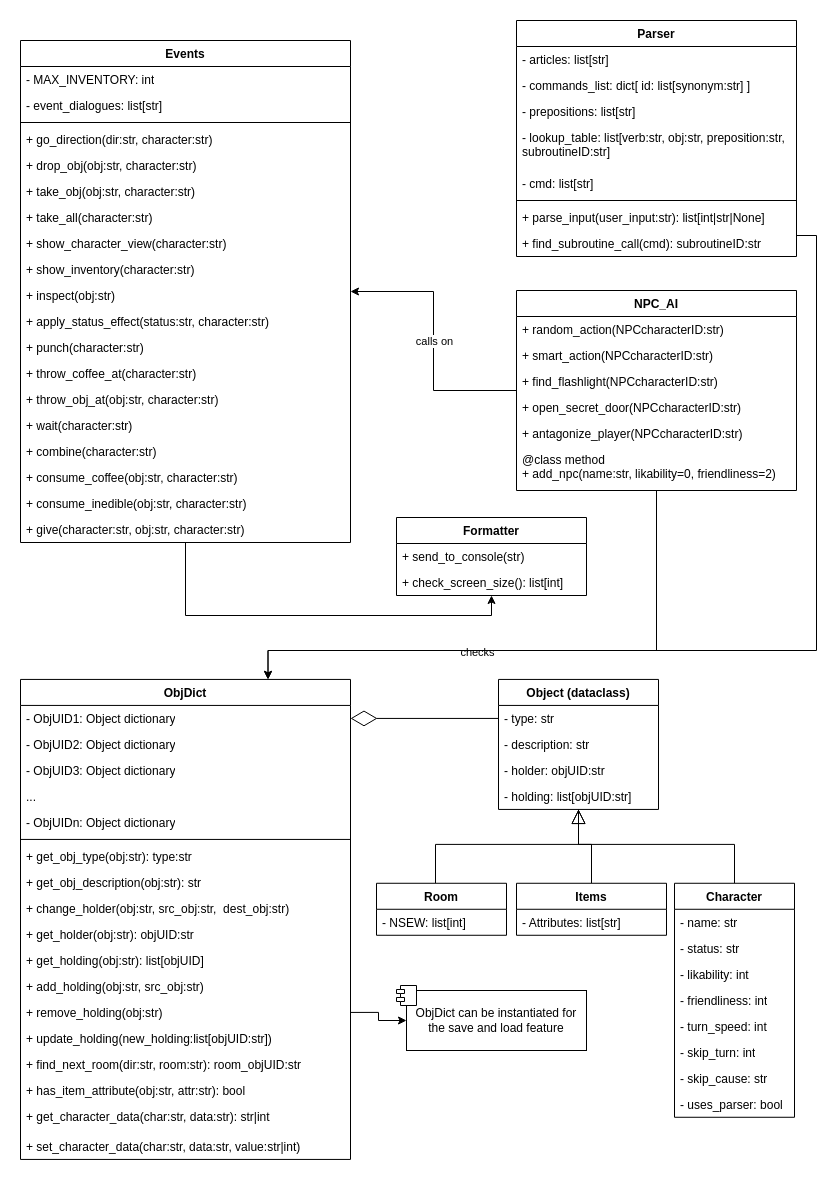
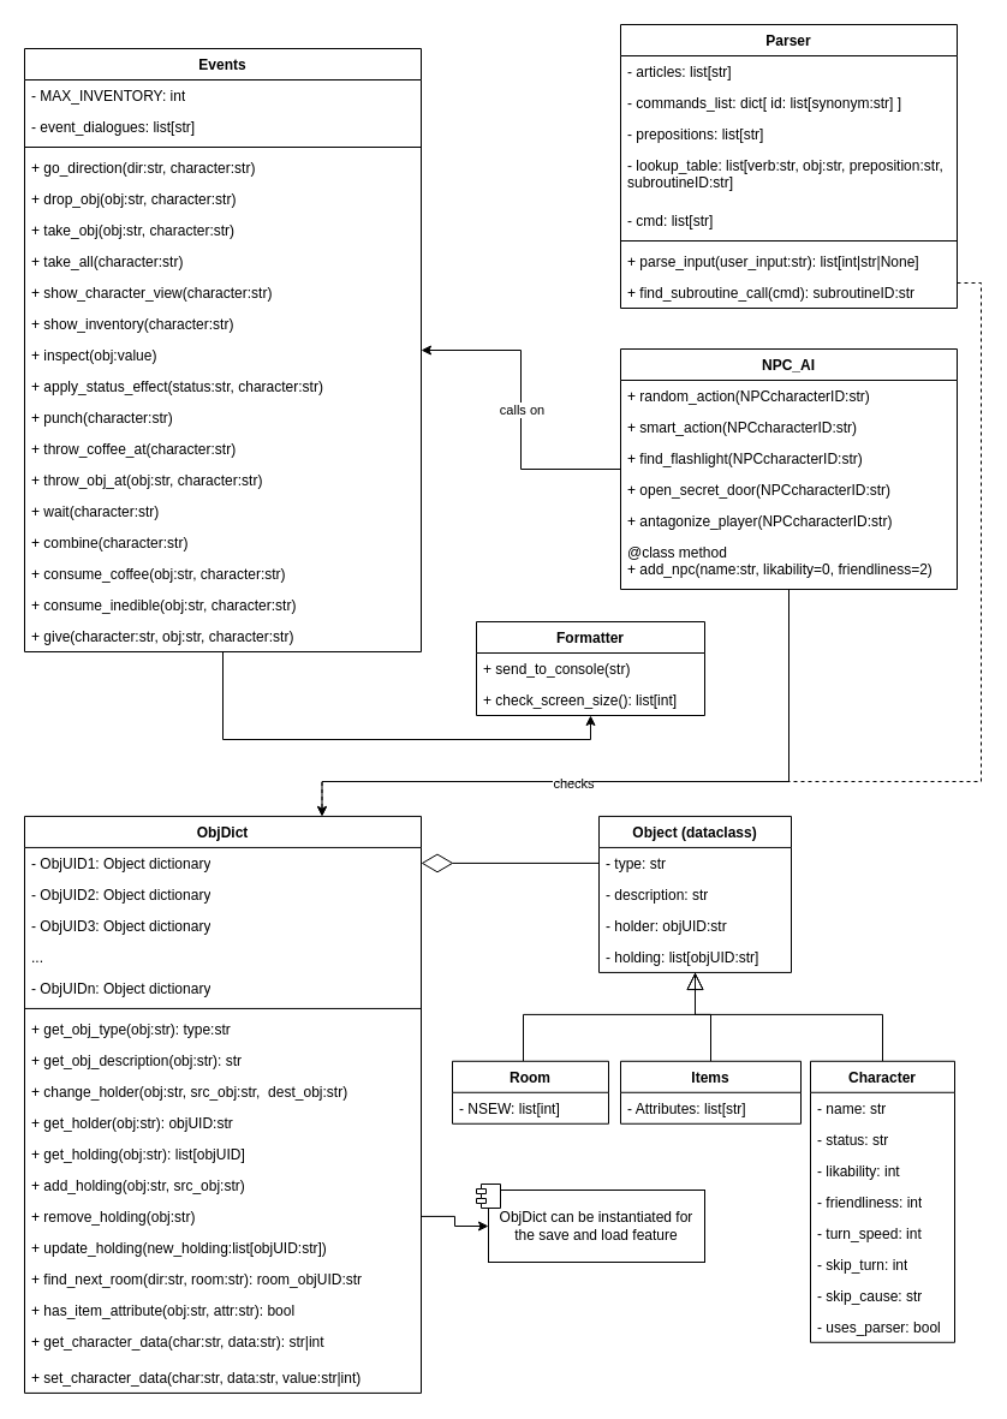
- <mxCell id="54" value="+ inspect(obj:str)" style="text;strokeColor=none;fillColor=none;align=left;verticalAlign=top;spacingLeft=4;spacingRight=4;overflow=hidden;rotatable=0;points=[[0,0.5],[1,0.5]];portConstraint=eastwest;whiteSpace=wrap;html=1;" vertex="1" parent="44"><mxGeometry y="242" width="330" height="26" as="geometry" /></mxCell>
+ <mxCell id="54" value="+ inspect(obj:value)" style="text;strokeColor=none;fillColor=none;align=left;verticalAlign=top;spacingLeft=4;spacingRight=4;overflow=hidden;rotatable=0;points=[[0,0.5],[1,0.5]];portConstraint=eastwest;whiteSpace=wrap;html=1;" vertex="1" parent="44"><mxGeometry y="242" width="330" height="26" as="geometry" /></mxCell>
- <mxCell id="89" style="edgeStyle=orthogonalEdgeStyle;rounded=0;orthogonalLoop=1;jettySize=auto;html=1;exitX=1;exitY=0.5;exitDx=0;exitDy=0;entryX=0.75;entryY=0;entryDx=0;entryDy=0;" edge="1" parent="1" source="71" target="2"><mxGeometry relative="1" as="geometry"><mxPoint x="266" y="781.852" as="targetPoint" /><Array as="points"><mxPoint x="816" y="235" /><mxPoint x="816" y="650" /><mxPoint x="268" y="650" /></Array></mxGeometry></mxCell>
+ <mxCell id="89" style="edgeStyle=orthogonalEdgeStyle;rounded=0;orthogonalLoop=1;jettySize=auto;html=1;exitX=1;exitY=0.5;exitDx=0;exitDy=0;entryX=0.75;entryY=0;entryDx=0;entryDy=0;dashed=1;" edge="1" parent="1" source="71" target="2"><mxGeometry relative="1" as="geometry"><mxPoint x="266" y="781.852" as="targetPoint" /><Array as="points"><mxPoint x="816" y="235" /><mxPoint x="816" y="650" /><mxPoint x="268" y="650" /></Array></mxGeometry></mxCell>
- <mxCell id="75" style="edgeStyle=orthogonalEdgeStyle;rounded=0;orthogonalLoop=1;jettySize=auto;html=1;exitX=0.5;exitY=1;exitDx=0;exitDy=0;entryX=0.75;entryY=0;entryDx=0;entryDy=0;" edge="1" parent="1" source="77" target="2"><mxGeometry relative="1" as="geometry"><Array as="points"><mxPoint x="656" y="650" /><mxPoint x="268" y="650" /></Array></mxGeometry></mxCell>
+ <mxCell id="75" style="edgeStyle=orthogonalEdgeStyle;rounded=0;orthogonalLoop=1;jettySize=auto;html=1;exitX=0.5;exitY=1;exitDx=0;exitDy=0;entryX=0.75;entryY=0;entryDx=0;entryDy=0;endArrow=open;" edge="1" parent="1" source="77" target="2"><mxGeometry relative="1" as="geometry"><Array as="points"><mxPoint x="656" y="650" /><mxPoint x="268" y="650" /></Array></mxGeometry></mxCell>
